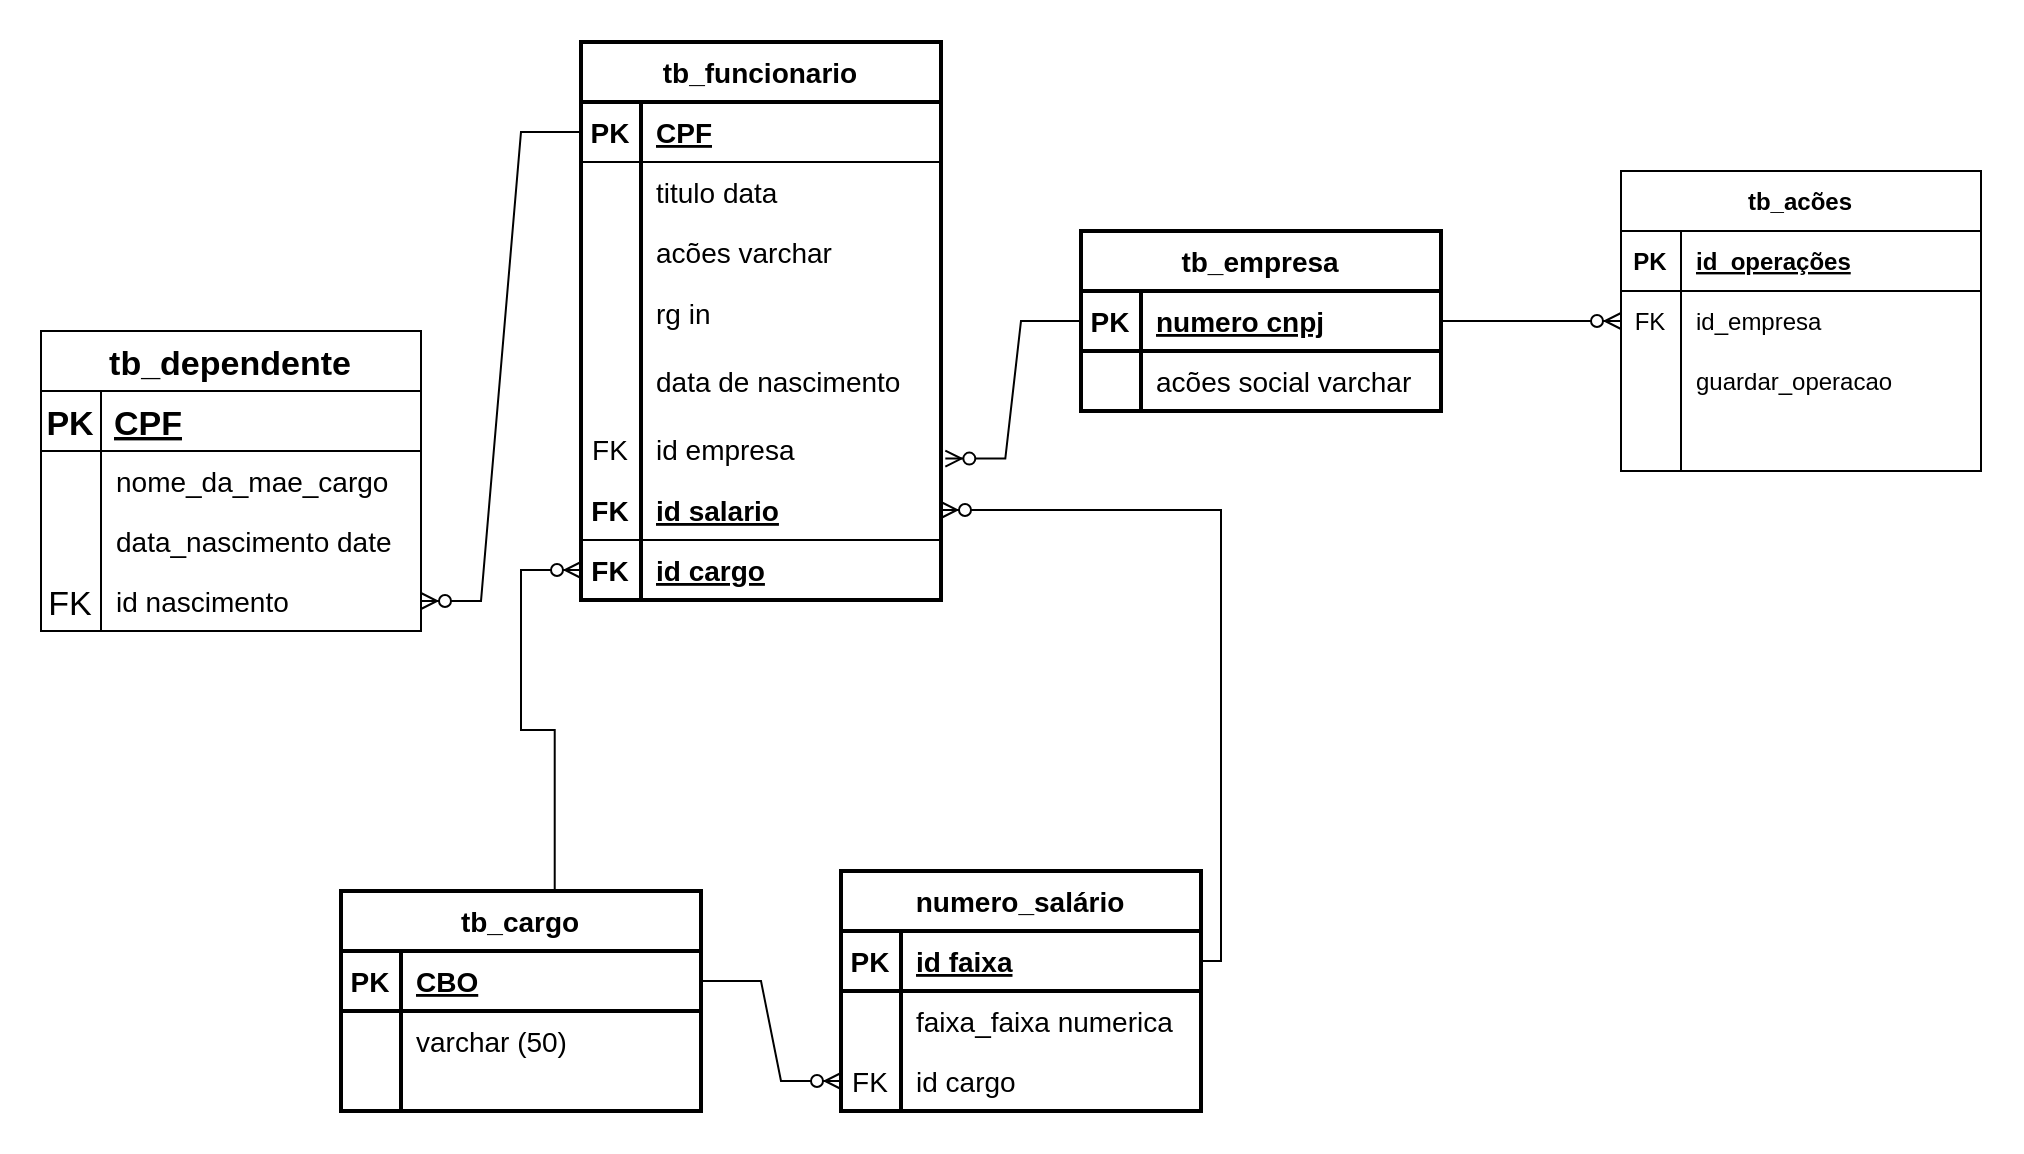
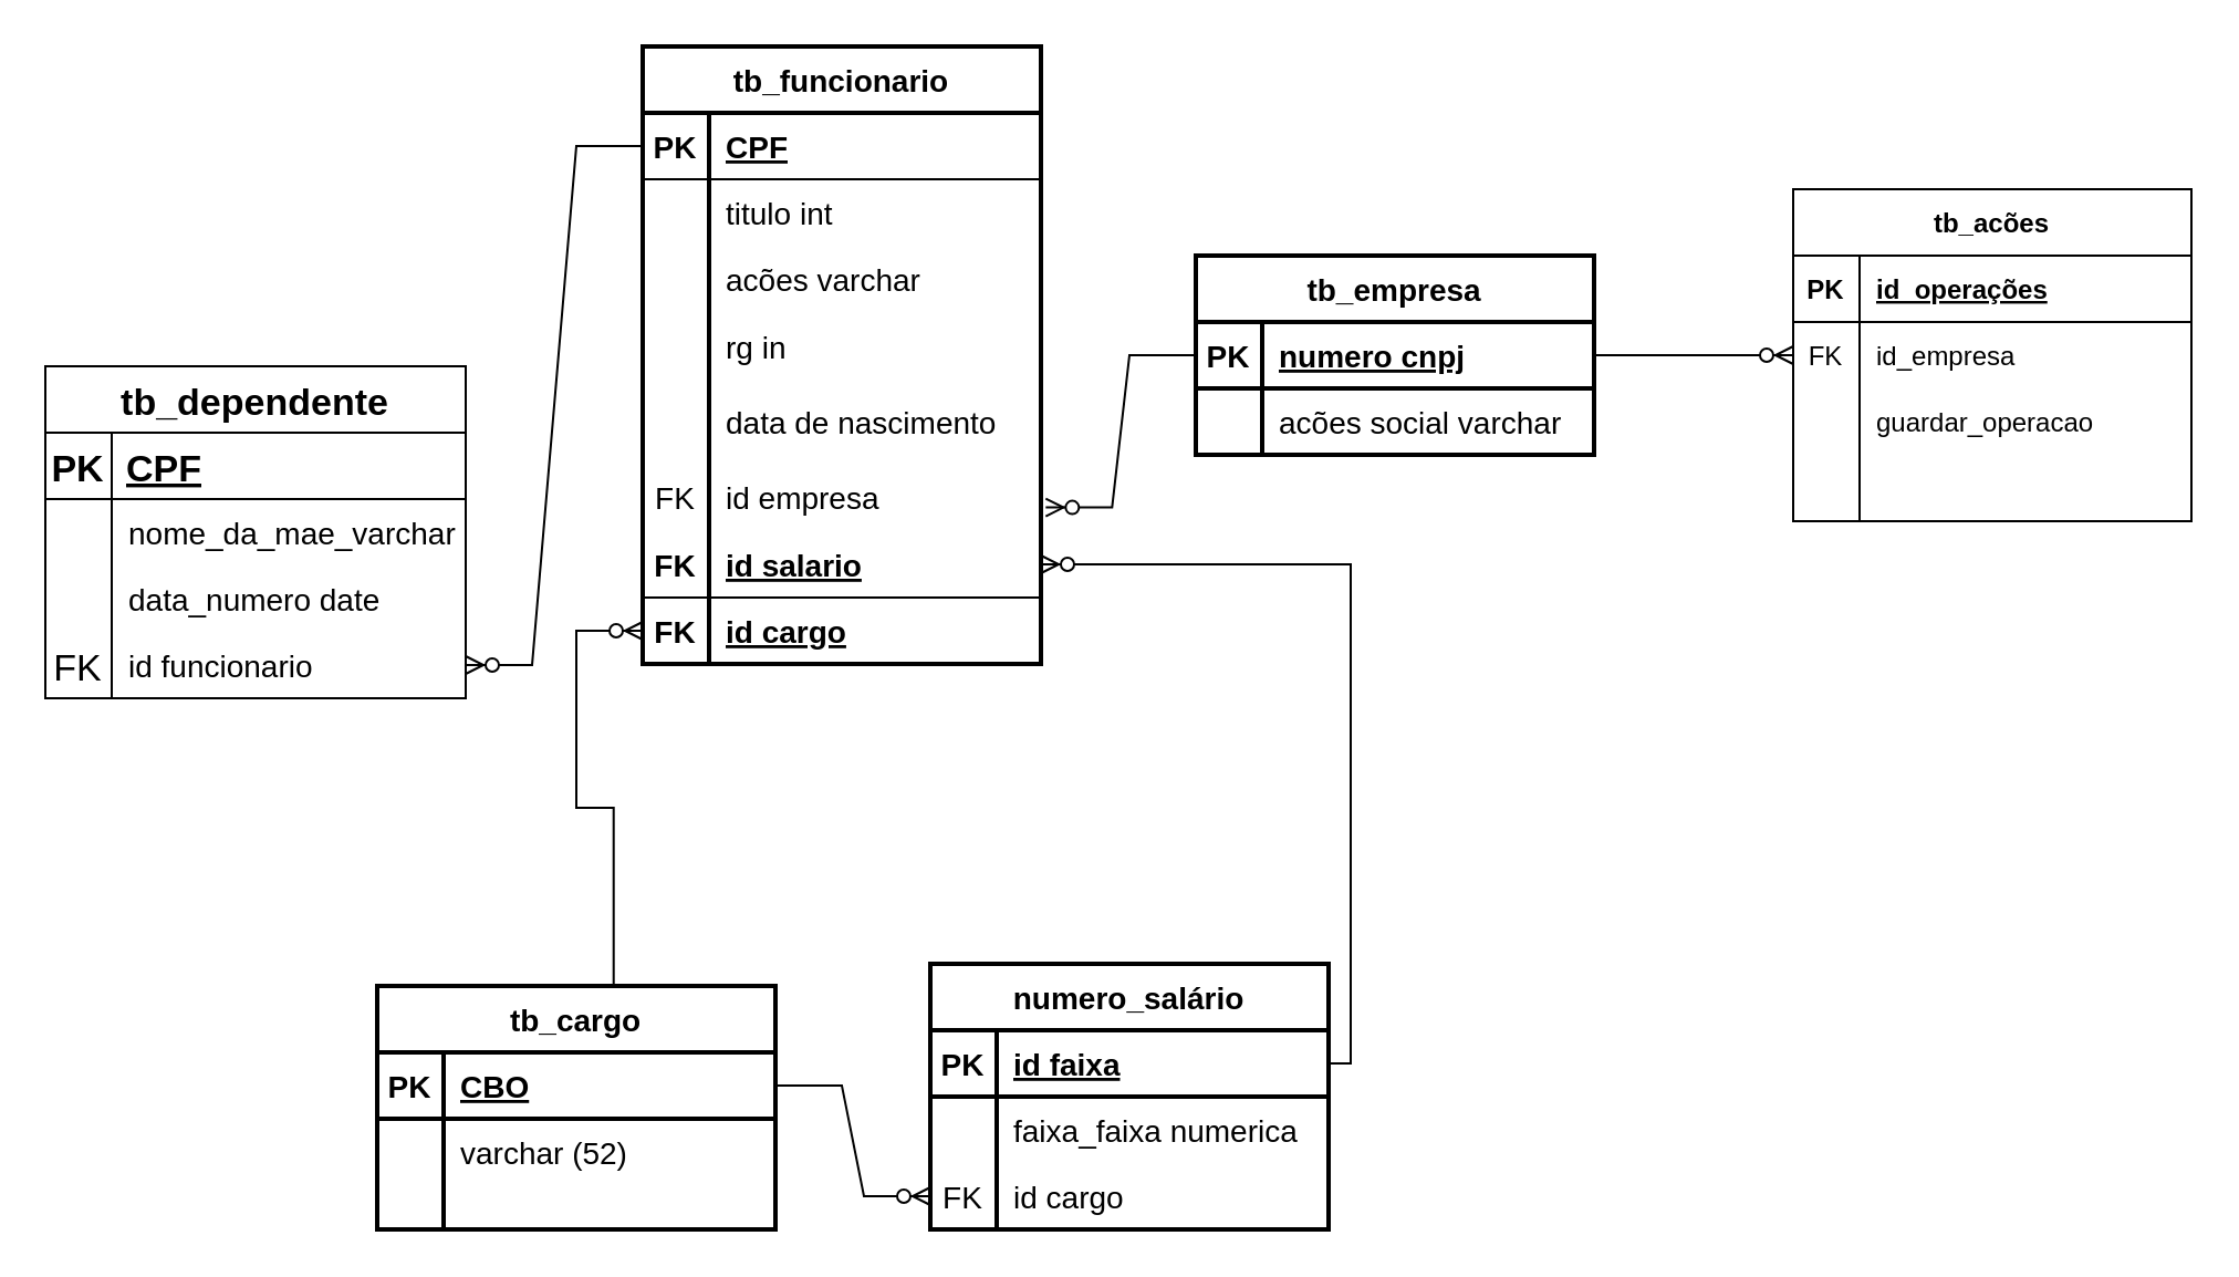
- <mxCell id="8" value="titulo data" style="shape=partialRectangle;connectable=0;fillColor=none;top=0;left=0;bottom=0;right=0;align=left;spacingLeft=6;overflow=hidden;rounded=0;shadow=0;sketch=0;fontSize=14;" parent="6" vertex="1"><mxGeometry x="30" width="150" height="30" as="geometry"><mxRectangle width="150" height="30" as="alternateBounds" /></mxGeometry></mxCell>
+ <mxCell id="8" value="titulo int" style="shape=partialRectangle;connectable=0;fillColor=none;top=0;left=0;bottom=0;right=0;align=left;spacingLeft=6;overflow=hidden;rounded=0;shadow=0;sketch=0;fontSize=14;" parent="6" vertex="1"><mxGeometry x="30" width="150" height="30" as="geometry"><mxRectangle width="150" height="30" as="alternateBounds" /></mxGeometry></mxCell>
- <mxCell id="27" value="nome_da_mae_cargo" style="shape=partialRectangle;connectable=0;fillColor=none;top=0;left=0;bottom=0;right=0;align=left;spacingLeft=6;overflow=hidden;fontSize=14;" parent="25" vertex="1"><mxGeometry x="30" width="160" height="30" as="geometry"><mxRectangle width="160" height="30" as="alternateBounds" /></mxGeometry></mxCell>
+ <mxCell id="27" value="nome_da_mae_varchar" style="shape=partialRectangle;connectable=0;fillColor=none;top=0;left=0;bottom=0;right=0;align=left;spacingLeft=6;overflow=hidden;fontSize=14;" parent="25" vertex="1"><mxGeometry x="30" width="160" height="30" as="geometry"><mxRectangle width="160" height="30" as="alternateBounds" /></mxGeometry></mxCell>
- <mxCell id="30" value="data_nascimento date" style="shape=partialRectangle;connectable=0;fillColor=none;top=0;left=0;bottom=0;right=0;align=left;spacingLeft=6;overflow=hidden;fontSize=14;" parent="28" vertex="1"><mxGeometry x="30" width="160" height="30" as="geometry"><mxRectangle width="160" height="30" as="alternateBounds" /></mxGeometry></mxCell>
+ <mxCell id="30" value="data_numero date" style="shape=partialRectangle;connectable=0;fillColor=none;top=0;left=0;bottom=0;right=0;align=left;spacingLeft=6;overflow=hidden;fontSize=14;" parent="28" vertex="1"><mxGeometry x="30" width="160" height="30" as="geometry"><mxRectangle width="160" height="30" as="alternateBounds" /></mxGeometry></mxCell>
- <mxCell id="33" value="id nascimento" style="shape=partialRectangle;connectable=0;fillColor=none;top=0;left=0;bottom=0;right=0;align=left;spacingLeft=6;overflow=hidden;fontSize=14;" parent="31" vertex="1"><mxGeometry x="30" width="160" height="30" as="geometry"><mxRectangle width="160" height="30" as="alternateBounds" /></mxGeometry></mxCell>
+ <mxCell id="33" value="id funcionario" style="shape=partialRectangle;connectable=0;fillColor=none;top=0;left=0;bottom=0;right=0;align=left;spacingLeft=6;overflow=hidden;fontSize=14;" parent="31" vertex="1"><mxGeometry x="30" width="160" height="30" as="geometry"><mxRectangle width="160" height="30" as="alternateBounds" /></mxGeometry></mxCell>
- <mxCell id="57" value="varchar (50)" style="shape=partialRectangle;connectable=0;fillColor=none;top=0;left=0;bottom=0;right=0;align=left;spacingLeft=6;overflow=hidden;rounded=0;shadow=0;sketch=0;strokeColor=default;strokeWidth=2;fontFamily=Helvetica;fontSize=14;fontColor=default;startSize=30;" parent="55" vertex="1"><mxGeometry x="30" width="150" height="30" as="geometry"><mxRectangle width="150" height="30" as="alternateBounds" /></mxGeometry></mxCell>
+ <mxCell id="57" value="varchar (52)" style="shape=partialRectangle;connectable=0;fillColor=none;top=0;left=0;bottom=0;right=0;align=left;spacingLeft=6;overflow=hidden;rounded=0;shadow=0;sketch=0;strokeColor=default;strokeWidth=2;fontFamily=Helvetica;fontSize=14;fontColor=default;startSize=30;" parent="55" vertex="1"><mxGeometry x="30" width="150" height="30" as="geometry"><mxRectangle width="150" height="30" as="alternateBounds" /></mxGeometry></mxCell>
